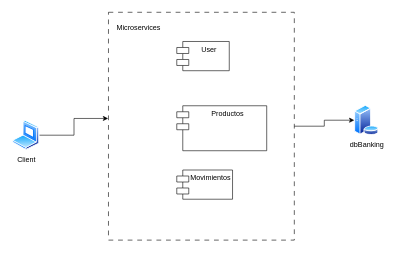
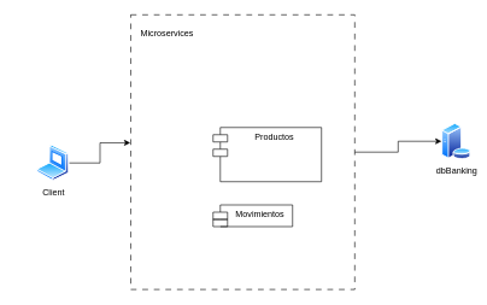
- <mxCell id="7" value="User" style="shape=module;align=left;spacingLeft=20;align=center;verticalAlign=top;whiteSpace=wrap;html=1;" parent="4" vertex="1"><mxGeometry x="113.925" y="48.718" width="87.575" height="48.718" as="geometry" /></mxCell>
- <mxCell id="3" value="dbBanking" style="image;aspect=fixed;perimeter=ellipsePerimeter;html=1;align=center;shadow=0;dashed=0;spacingTop=3;image=img/lib/active_directory/database_server.svg;" parent="1" vertex="1"><mxGeometry x="590" y="175" width="41" height="50" as="geometry" /></mxCell>
+ <mxCell id="3" value="dbBanking" style="image;aspect=fixed;perimeter=ellipsePerimeter;html=1;align=center;shadow=0;dashed=0;spacingTop=3;image=img/lib/active_directory/database_server.svg;" parent="1" vertex="1"><mxGeometry x="610" y="170" width="41" height="50" as="geometry" /></mxCell>
- <mxCell id="2" value="Client" style="image;aspect=fixed;perimeter=ellipsePerimeter;html=1;align=center;shadow=0;dashed=0;spacingTop=3;image=img/lib/active_directory/laptop_client.svg;" parent="1" vertex="1"><mxGeometry x="20" y="200" width="45" height="50" as="geometry" /></mxCell>
+ <mxCell id="2" value="Client" style="image;aspect=fixed;perimeter=ellipsePerimeter;html=1;align=center;shadow=0;dashed=0;spacingTop=3;image=img/lib/active_directory/laptop_client.svg;" parent="1" vertex="1"><mxGeometry x="50" y="200" width="45" height="50" as="geometry" /></mxCell>
- <mxCell id="8" value="Movimientos" style="shape=module;align=left;spacingLeft=20;align=center;verticalAlign=top;whiteSpace=wrap;html=1;" parent="4" vertex="1"><mxGeometry x="113.925" y="263.077" width="93" height="48.718" as="geometry" /></mxCell>
+ <mxCell id="8" value="Movimientos" style="shape=module;align=left;spacingLeft=20;align=center;verticalAlign=top;whiteSpace=wrap;html=1;" parent="4" vertex="1"><mxGeometry x="113.925" y="263.077" width="110" height="30" as="geometry" /></mxCell>
